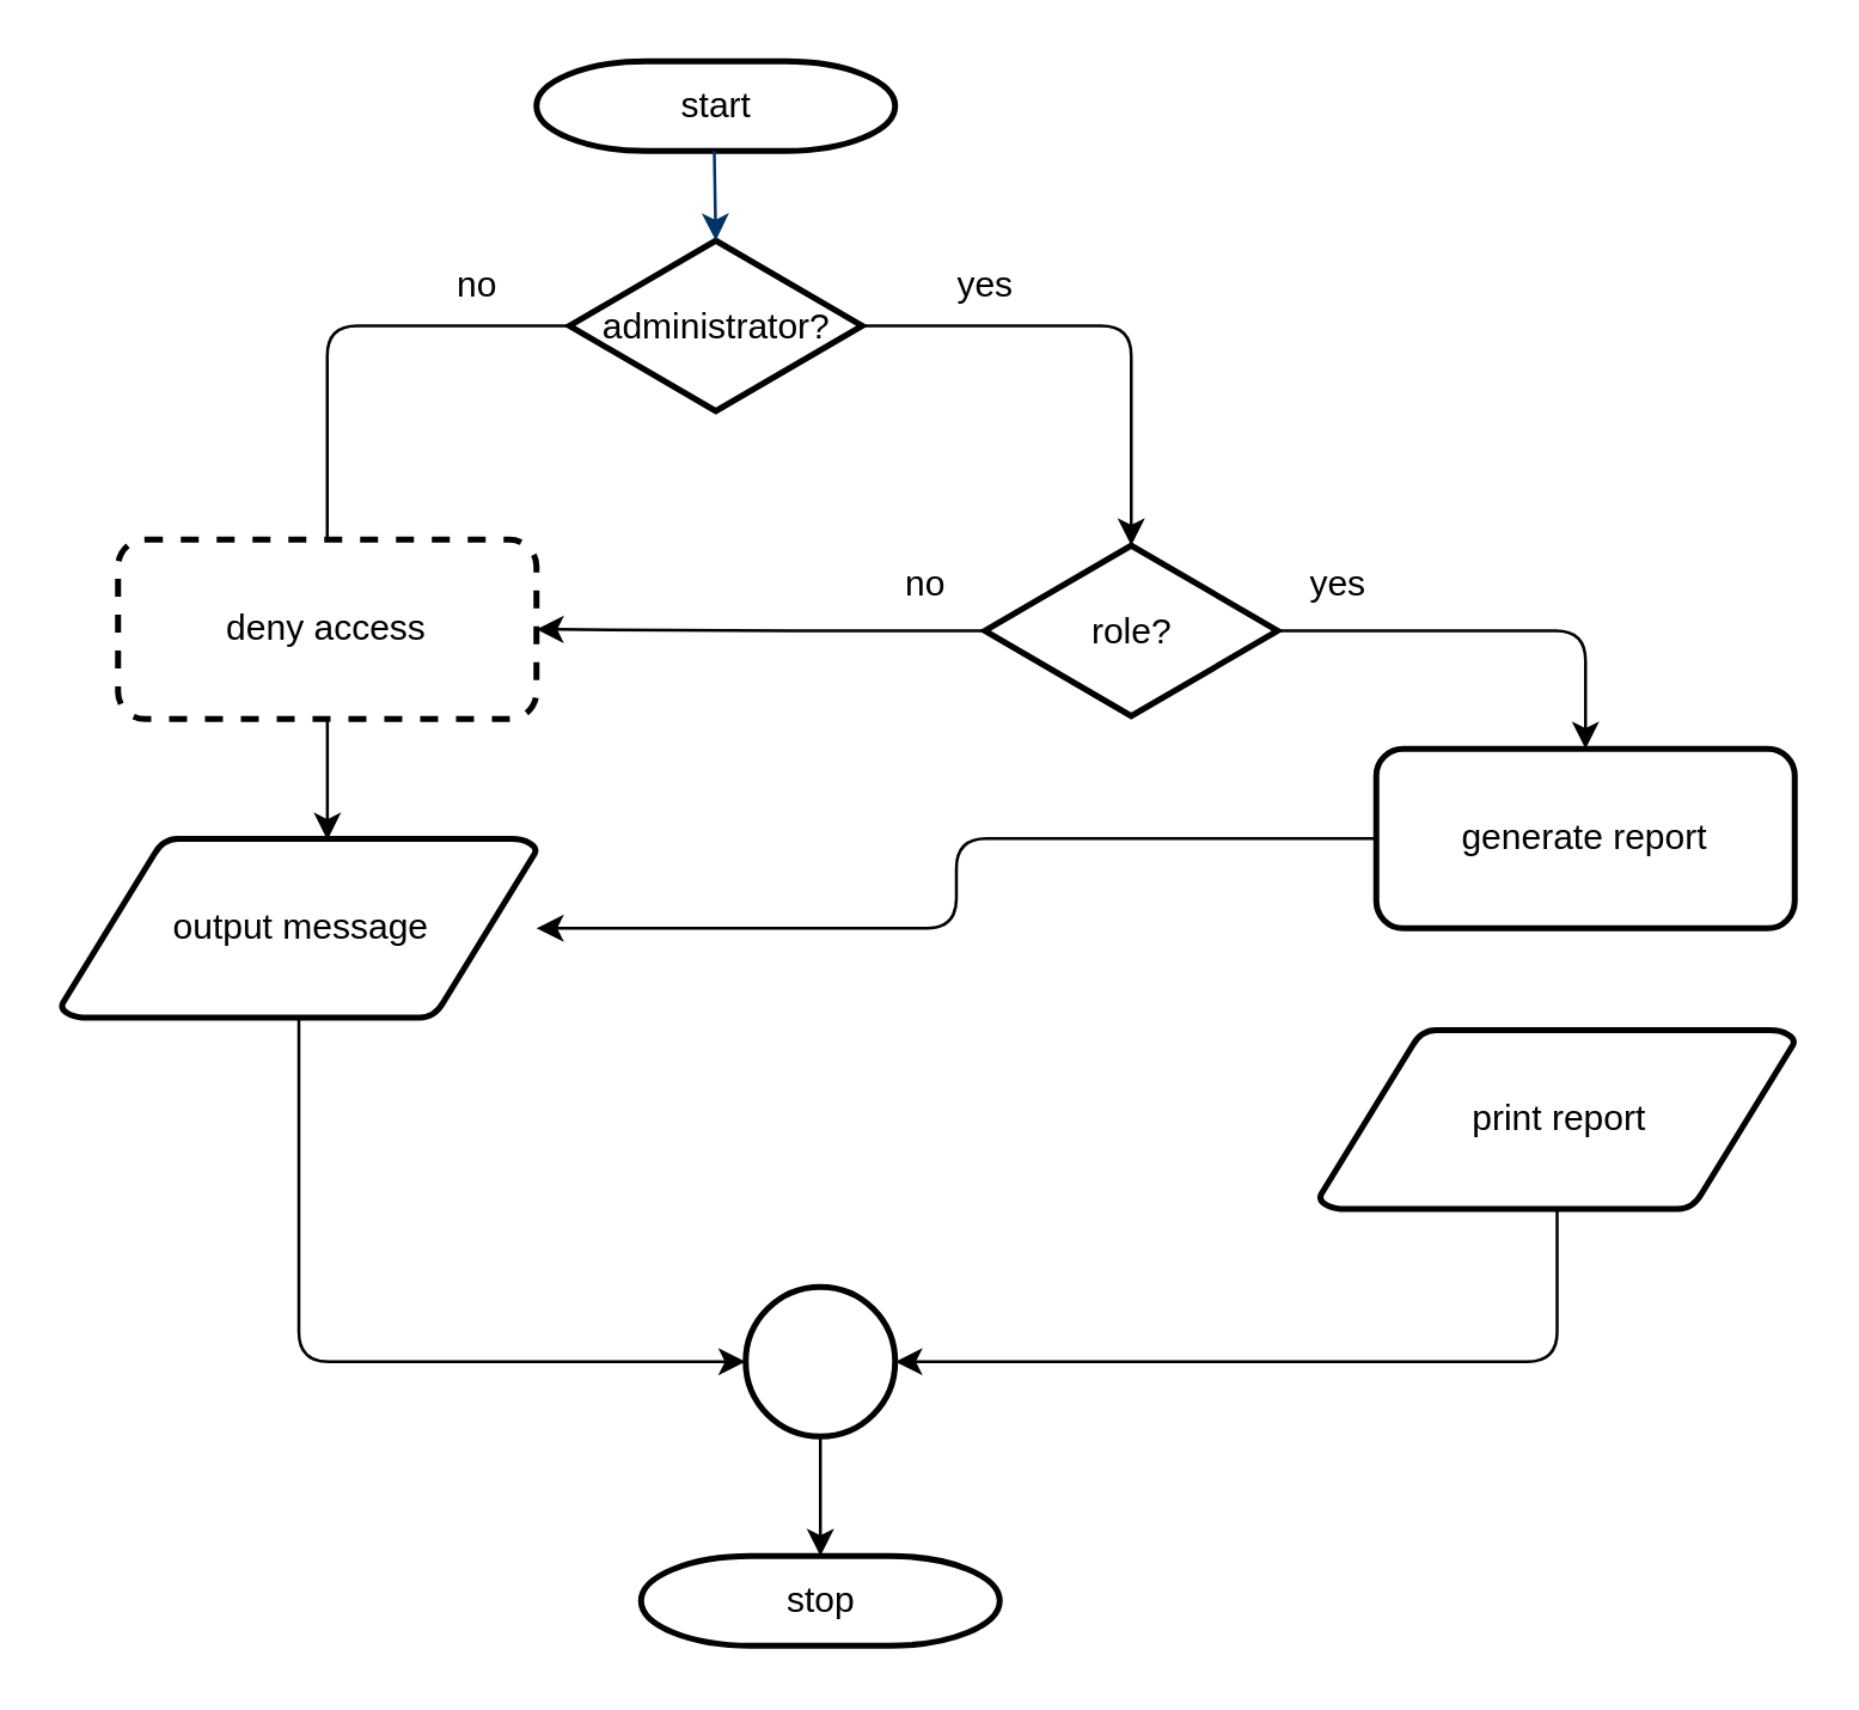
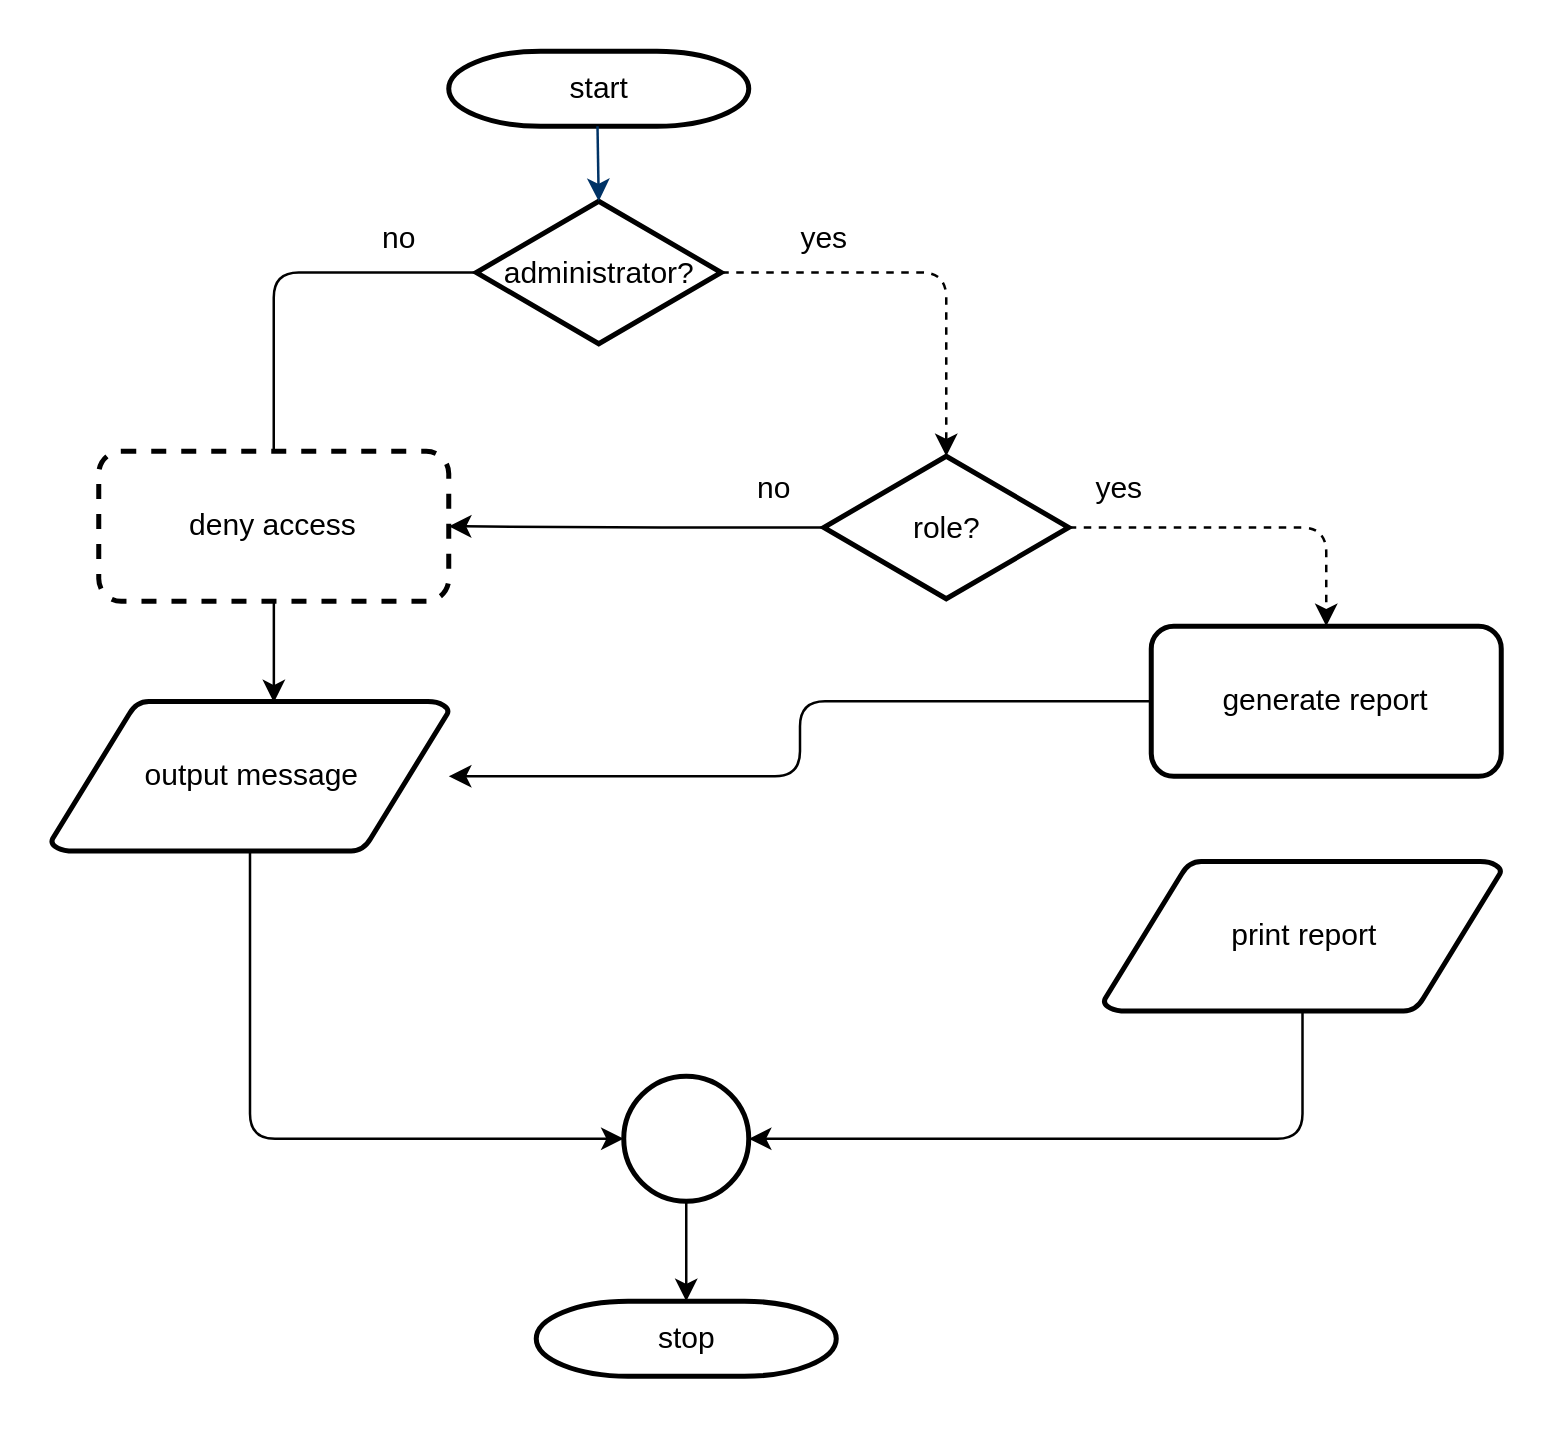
- <mxCell id="3" style="edgeStyle=orthogonalEdgeStyle;rounded=1;orthogonalLoop=1;jettySize=auto;html=1;entryX=0.5;entryY=0;entryDx=0;entryDy=0;entryPerimeter=0;exitX=1;exitY=0.5;exitDx=0;exitDy=0;exitPerimeter=0;" edge="1" parent="1" source="5" target="18"><mxGeometry relative="1" as="geometry" /></mxCell>
+ <mxCell id="3" style="edgeStyle=orthogonalEdgeStyle;rounded=1;orthogonalLoop=1;jettySize=auto;html=1;entryX=0.5;entryY=0;entryDx=0;entryDy=0;entryPerimeter=0;exitX=1;exitY=0.5;exitDx=0;exitDy=0;exitPerimeter=0;dashed=1;" edge="1" parent="1" source="5" target="18"><mxGeometry relative="1" as="geometry" /></mxCell>
- <mxCell id="16" style="edgeStyle=orthogonalEdgeStyle;rounded=1;orthogonalLoop=1;jettySize=auto;html=1;exitX=1;exitY=0.5;exitDx=0;exitDy=0;exitPerimeter=0;entryX=0.5;entryY=0;entryDx=0;entryDy=0;" edge="1" parent="1" source="18" target="8"><mxGeometry relative="1" as="geometry" /></mxCell>
+ <mxCell id="16" style="edgeStyle=orthogonalEdgeStyle;rounded=1;orthogonalLoop=1;jettySize=auto;html=1;exitX=1;exitY=0.5;exitDx=0;exitDy=0;exitPerimeter=0;entryX=0.5;entryY=0;entryDx=0;entryDy=0;dashed=1;" edge="1" parent="1" source="18" target="8"><mxGeometry relative="1" as="geometry" /></mxCell>
